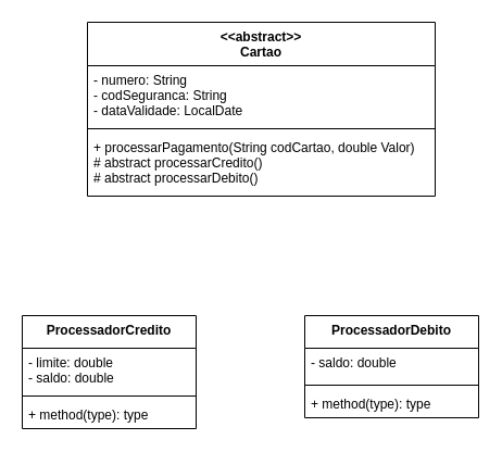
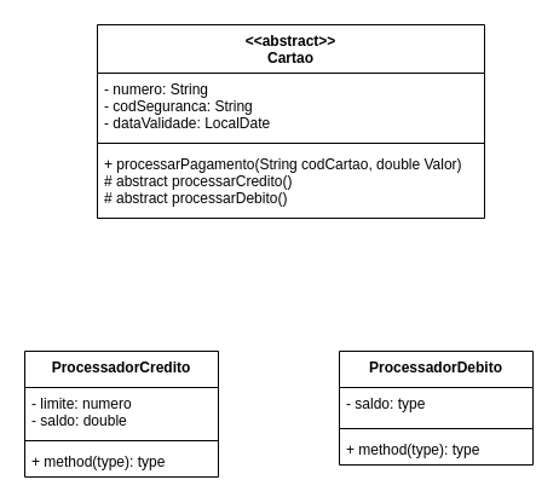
- <mxCell id="7" value="- limite: double&#10;- saldo: double" style="text;strokeColor=none;fillColor=none;align=left;verticalAlign=top;spacingLeft=4;spacingRight=4;overflow=hidden;rotatable=0;points=[[0,0.5],[1,0.5]];portConstraint=eastwest;" vertex="1" parent="6"><mxGeometry y="30" width="160" height="40" as="geometry" /></mxCell>
+ <mxCell id="7" value="- limite: numero&#10;- saldo: double" style="text;strokeColor=none;fillColor=none;align=left;verticalAlign=top;spacingLeft=4;spacingRight=4;overflow=hidden;rotatable=0;points=[[0,0.5],[1,0.5]];portConstraint=eastwest;" vertex="1" parent="6"><mxGeometry y="30" width="160" height="40" as="geometry" /></mxCell>
- <mxCell id="11" value="- saldo: double" style="text;strokeColor=none;fillColor=none;align=left;verticalAlign=top;spacingLeft=4;spacingRight=4;overflow=hidden;rotatable=0;points=[[0,0.5],[1,0.5]];portConstraint=eastwest;" vertex="1" parent="10"><mxGeometry y="30" width="160" height="30" as="geometry" /></mxCell>
+ <mxCell id="11" value="- saldo: type" style="text;strokeColor=none;fillColor=none;align=left;verticalAlign=top;spacingLeft=4;spacingRight=4;overflow=hidden;rotatable=0;points=[[0,0.5],[1,0.5]];portConstraint=eastwest;" vertex="1" parent="10"><mxGeometry y="30" width="160" height="30" as="geometry" /></mxCell>
